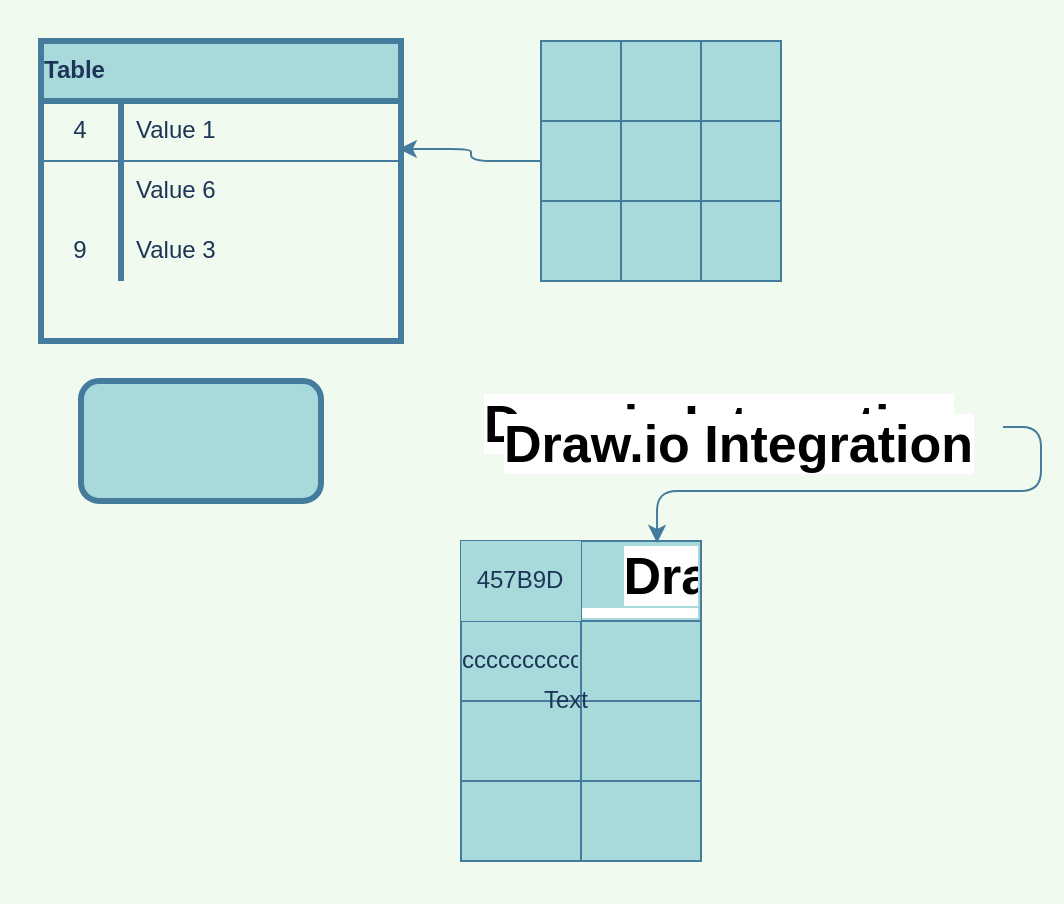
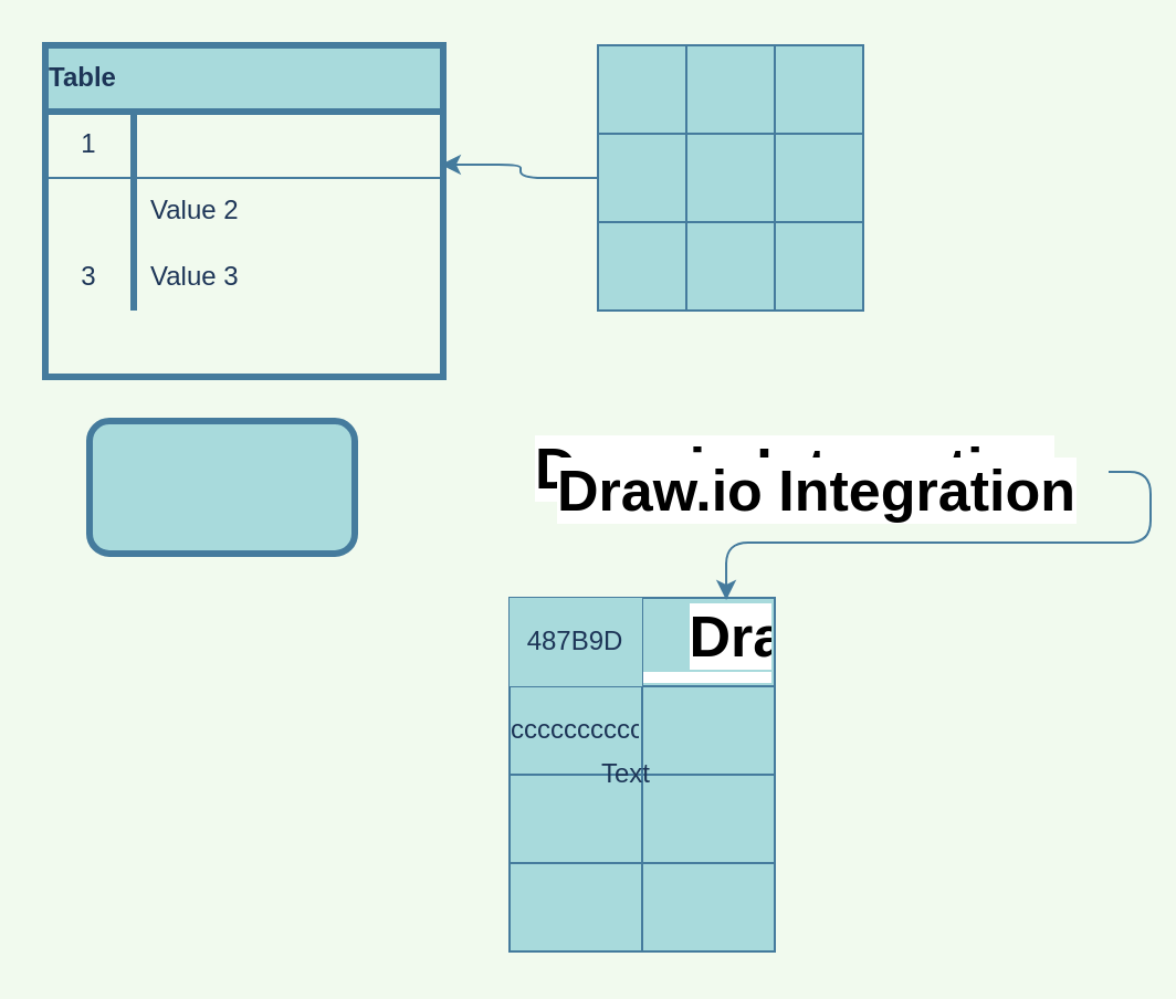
- <mxCell id="4" value="4" style="shape=partialRectangle;html=1;whiteSpace=wrap;connectable=0;fillColor=none;top=0;left=0;bottom=0;right=0;overflow=hidden;strokeColor=#457B9D;fontColor=#1D3557;" vertex="1" parent="3"><mxGeometry width="40" height="30" as="geometry" /></mxCell>
+ <mxCell id="4" value="1" style="shape=partialRectangle;html=1;whiteSpace=wrap;connectable=0;fillColor=none;top=0;left=0;bottom=0;right=0;overflow=hidden;strokeColor=#457B9D;fontColor=#1D3557;" vertex="1" parent="3"><mxGeometry width="40" height="30" as="geometry" /></mxCell>
- <mxCell id="5" value="Value 1" style="shape=partialRectangle;html=1;whiteSpace=wrap;connectable=0;fillColor=none;top=0;left=0;bottom=0;right=0;align=left;spacingLeft=6;overflow=hidden;strokeColor=#457B9D;fontColor=#1D3557;" vertex="1" parent="3"><mxGeometry x="40" width="140" height="30" as="geometry" /></mxCell>
- <mxCell id="8" value="Value 6" style="shape=partialRectangle;html=1;whiteSpace=wrap;connectable=0;fillColor=none;top=0;left=0;bottom=0;right=0;align=left;spacingLeft=6;overflow=hidden;strokeColor=#457B9D;fontColor=#1D3557;" vertex="1" parent="6"><mxGeometry x="40" width="140" height="30" as="geometry" /></mxCell>
+ <mxCell id="8" value="Value 2" style="shape=partialRectangle;html=1;whiteSpace=wrap;connectable=0;fillColor=none;top=0;left=0;bottom=0;right=0;align=left;spacingLeft=6;overflow=hidden;strokeColor=#457B9D;fontColor=#1D3557;" vertex="1" parent="6"><mxGeometry x="40" width="140" height="30" as="geometry" /></mxCell>
- <mxCell id="10" value="9" style="shape=partialRectangle;html=1;whiteSpace=wrap;connectable=0;fillColor=none;top=0;left=0;bottom=0;right=0;overflow=hidden;strokeColor=#457B9D;fontColor=#1D3557;" vertex="1" parent="9"><mxGeometry width="40" height="30" as="geometry" /></mxCell>
+ <mxCell id="10" value="3" style="shape=partialRectangle;html=1;whiteSpace=wrap;connectable=0;fillColor=none;top=0;left=0;bottom=0;right=0;overflow=hidden;strokeColor=#457B9D;fontColor=#1D3557;" vertex="1" parent="9"><mxGeometry width="40" height="30" as="geometry" /></mxCell>
- <mxCell id="27" value="457B9D" style="shape=partialRectangle;html=1;whiteSpace=wrap;connectable=0;overflow=hidden;fillColor=#A8DADC;top=0;left=0;bottom=0;right=0;strokeColor=#457B9D;fontColor=#1D3557;" vertex="1" parent="26"><mxGeometry width="60" height="40" as="geometry" /></mxCell>
+ <mxCell id="27" value="487B9D" style="shape=partialRectangle;html=1;whiteSpace=wrap;connectable=0;overflow=hidden;fillColor=#A8DADC;top=0;left=0;bottom=0;right=0;strokeColor=#457B9D;fontColor=#1D3557;" vertex="1" parent="26"><mxGeometry width="60" height="40" as="geometry" /></mxCell>
